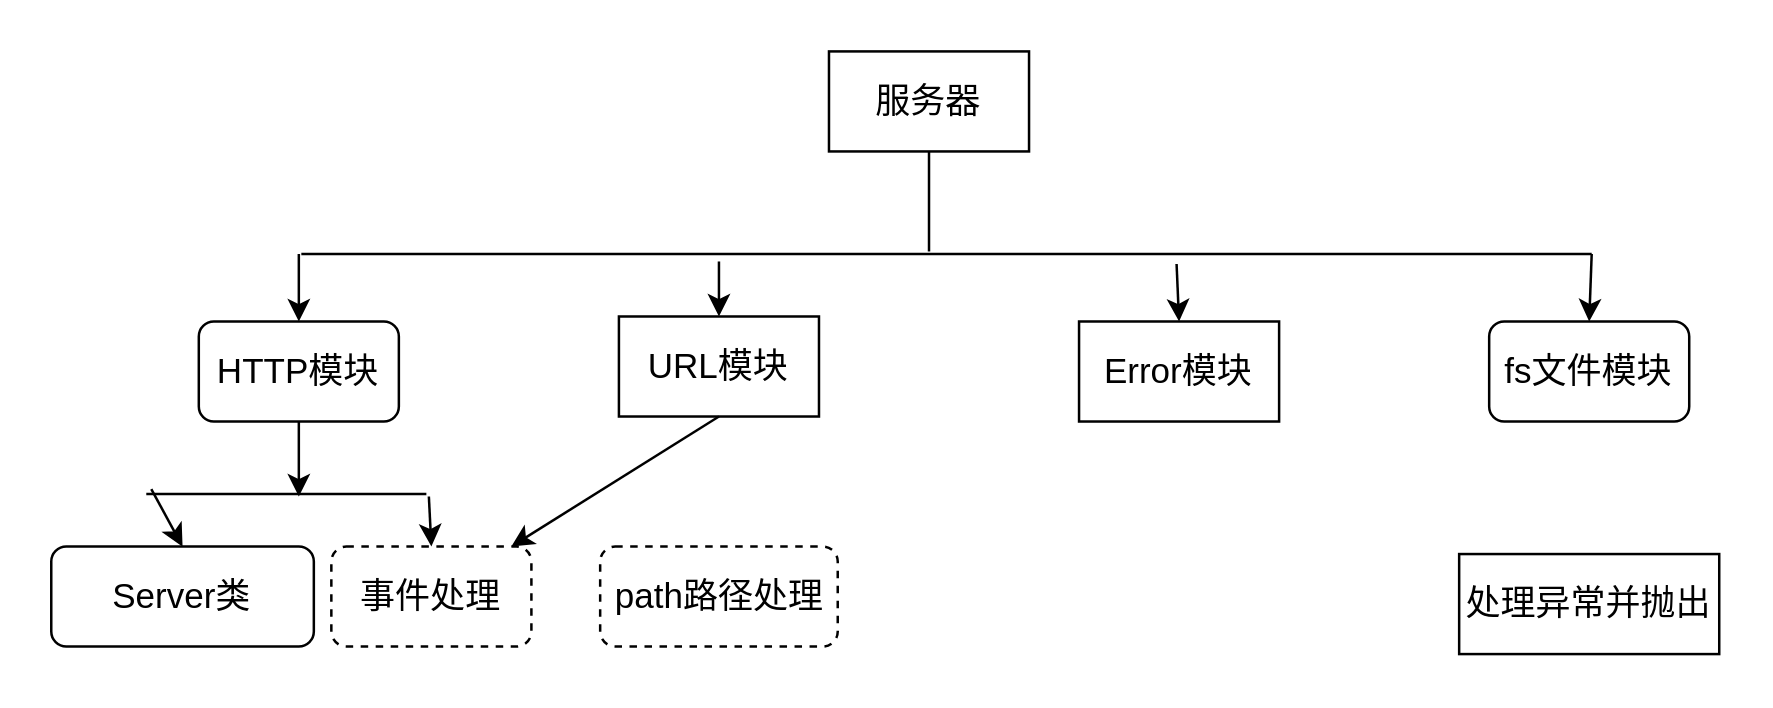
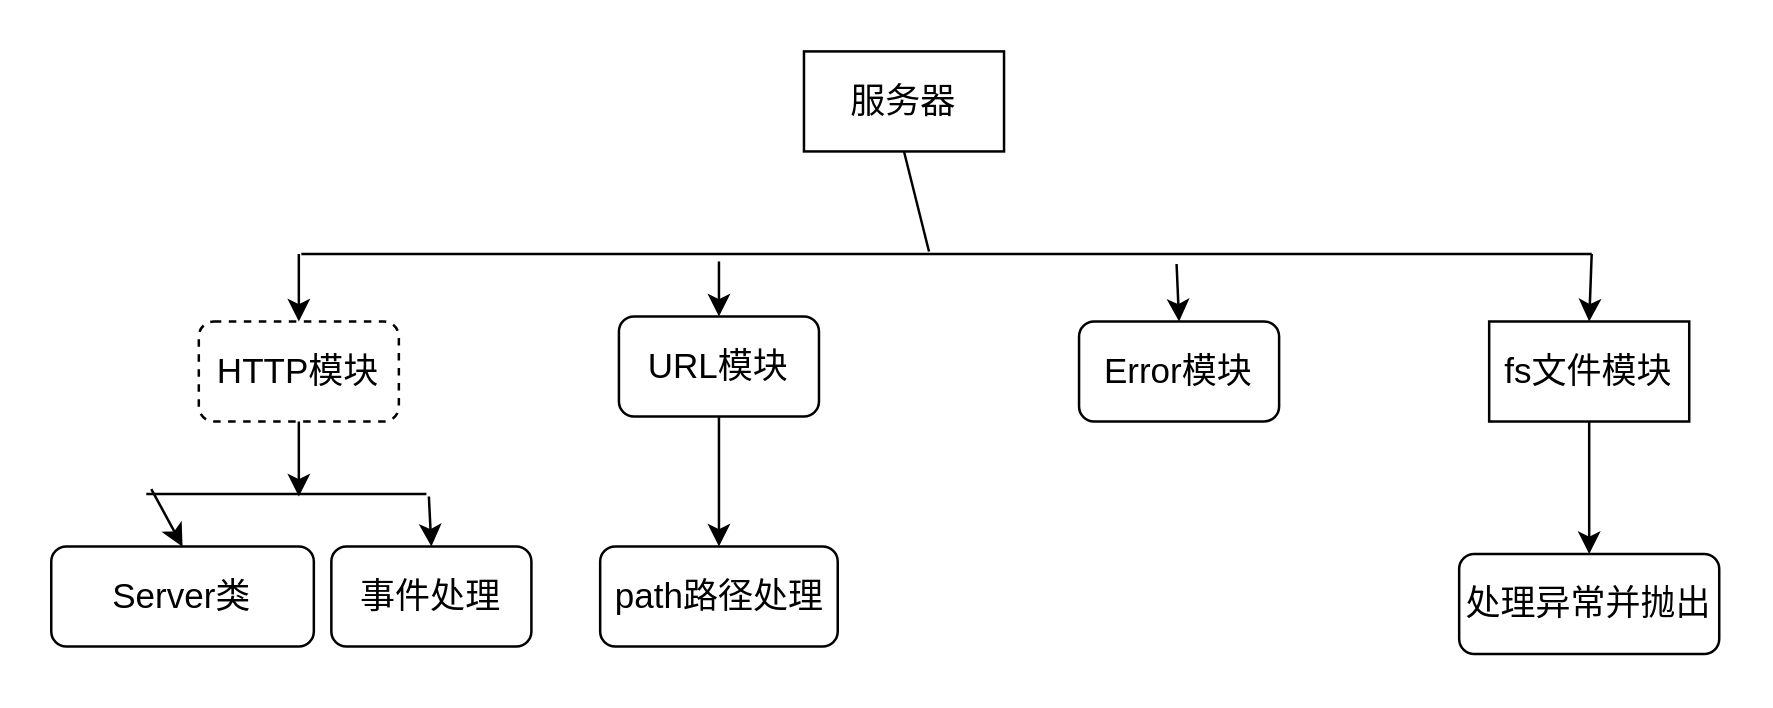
- <mxCell id="2" value="&lt;font color=&quot;#000000&quot; style=&quot;font-size: 14px&quot;&gt;服务器&lt;/font&gt;" style="rounded=0;whiteSpace=wrap;html=1;fillColor=none;strokeColor=#000000;" vertex="1" parent="1"><mxGeometry x="331" y="20" width="80" height="40" as="geometry" /></mxCell>
+ <mxCell id="2" value="&lt;font color=&quot;#000000&quot; style=&quot;font-size: 14px&quot;&gt;服务器&lt;/font&gt;" style="rounded=0;whiteSpace=wrap;html=1;fillColor=none;strokeColor=#000000;" vertex="1" parent="1"><mxGeometry x="321" y="20" width="80" height="40" as="geometry" /></mxCell>
- <mxCell id="4" value="&lt;font color=&quot;#000000&quot; style=&quot;font-size: 14px&quot;&gt;URL模块&lt;/font&gt;" style="whiteSpace=wrap;html=1;strokeColor=#000000;fillColor=none;rounded=0;" vertex="1" parent="1"><mxGeometry x="247" y="126" width="80" height="40" as="geometry" /></mxCell>
+ <mxCell id="4" value="&lt;font color=&quot;#000000&quot; style=&quot;font-size: 14px&quot;&gt;URL模块&lt;/font&gt;" style="rounded=1;whiteSpace=wrap;html=1;strokeColor=#000000;fillColor=none;" vertex="1" parent="1"><mxGeometry x="247" y="126" width="80" height="40" as="geometry" /></mxCell>
- <mxCell id="7" value="&lt;font color=&quot;#000000&quot; style=&quot;font-size: 14px&quot;&gt;HTTP模块&lt;/font&gt;" style="rounded=1;whiteSpace=wrap;html=1;strokeColor=#000000;fillColor=none;" vertex="1" parent="1"><mxGeometry x="79" y="128" width="80" height="40" as="geometry" /></mxCell>
+ <mxCell id="7" value="&lt;font color=&quot;#000000&quot; style=&quot;font-size: 14px&quot;&gt;HTTP模块&lt;/font&gt;" style="rounded=1;whiteSpace=wrap;html=1;strokeColor=#000000;fillColor=none;dashed=1;" vertex="1" parent="1"><mxGeometry x="79" y="128" width="80" height="40" as="geometry" /></mxCell>
- <mxCell id="5" value="&lt;font color=&quot;#000000&quot; style=&quot;font-size: 14px&quot;&gt;Error模块&lt;/font&gt;" style="whiteSpace=wrap;html=1;strokeColor=#000000;fillColor=none;rounded=0;" vertex="1" parent="1"><mxGeometry x="431" y="128" width="80" height="40" as="geometry" /></mxCell>
+ <mxCell id="5" value="&lt;font color=&quot;#000000&quot; style=&quot;font-size: 14px&quot;&gt;Error模块&lt;/font&gt;" style="rounded=1;whiteSpace=wrap;html=1;strokeColor=#000000;fillColor=none;" vertex="1" parent="1"><mxGeometry x="431" y="128" width="80" height="40" as="geometry" /></mxCell>
- <mxCell id="6" value="&lt;font style=&quot;font-size: 14px&quot; color=&quot;#000000&quot;&gt;fs文件模块&lt;/font&gt;" style="rounded=1;whiteSpace=wrap;html=1;strokeColor=#000000;fillColor=none;" vertex="1" parent="1"><mxGeometry x="595" y="128" width="80" height="40" as="geometry" /></mxCell>
+ <mxCell id="6" value="&lt;font style=&quot;font-size: 14px&quot; color=&quot;#000000&quot;&gt;fs文件模块&lt;/font&gt;" style="whiteSpace=wrap;html=1;strokeColor=#000000;fillColor=none;rounded=0;" vertex="1" parent="1"><mxGeometry x="595" y="128" width="80" height="40" as="geometry" /></mxCell>
- <mxCell id="21" value="" style="endArrow=classic;html=1;strokeColor=#000000;fontSize=14;fontColor=#000000;exitX=0.5;exitY=1;exitDx=0;exitDy=0;" edge="1" parent="1" source="4" target="8"><mxGeometry width="50" height="50" relative="1" as="geometry"><mxPoint x="361" y="231" as="sourcePoint" /><mxPoint x="411" y="181" as="targetPoint" /></mxGeometry></mxCell>
+ <mxCell id="21" value="" style="endArrow=classic;html=1;strokeColor=#000000;fontSize=14;fontColor=#000000;exitX=0.5;exitY=1;exitDx=0;exitDy=0;entryX=0.5;entryY=0;entryDx=0;entryDy=0;" edge="1" parent="1" source="4" target="9"><mxGeometry width="50" height="50" relative="1" as="geometry"><mxPoint x="361" y="231" as="sourcePoint" /><mxPoint x="411" y="181" as="targetPoint" /></mxGeometry></mxCell>
+ <mxCell id="22" value="" style="endArrow=classic;html=1;strokeColor=#000000;fontSize=14;fontColor=#000000;exitX=0.5;exitY=1;exitDx=0;exitDy=0;entryX=0.5;entryY=0;entryDx=0;entryDy=0;" edge="1" parent="1" source="6" target="10"><mxGeometry width="50" height="50" relative="1" as="geometry"><mxPoint x="338" y="236" as="sourcePoint" /><mxPoint x="705" y="322" as="targetPoint" /></mxGeometry></mxCell>
- <mxCell id="8" value="事件处理" style="rounded=1;whiteSpace=wrap;html=1;strokeColor=#000000;fillColor=none;fontSize=14;fontColor=#000000;dashed=1;" vertex="1" parent="1"><mxGeometry x="132" y="218" width="80" height="40" as="geometry" /></mxCell>
+ <mxCell id="8" value="事件处理" style="rounded=1;whiteSpace=wrap;html=1;strokeColor=#000000;fillColor=none;fontSize=14;fontColor=#000000;" vertex="1" parent="1"><mxGeometry x="132" y="218" width="80" height="40" as="geometry" /></mxCell>
- <mxCell id="9" value="path路径处理" style="rounded=1;whiteSpace=wrap;html=1;strokeColor=#000000;fillColor=none;fontSize=14;fontColor=#000000;dashed=1;" vertex="1" parent="1"><mxGeometry x="239.5" y="218" width="95" height="40" as="geometry" /></mxCell>
+ <mxCell id="9" value="path路径处理" style="rounded=1;whiteSpace=wrap;html=1;strokeColor=#000000;fillColor=none;fontSize=14;fontColor=#000000;" vertex="1" parent="1"><mxGeometry x="239.5" y="218" width="95" height="40" as="geometry" /></mxCell>
- <mxCell id="10" value="处理异常并抛出" style="whiteSpace=wrap;html=1;strokeColor=#000000;fillColor=none;fontSize=14;fontColor=#000000;rounded=0;" vertex="1" parent="1"><mxGeometry x="583" y="221" width="104" height="40" as="geometry" /></mxCell>
+ <mxCell id="10" value="处理异常并抛出" style="rounded=1;whiteSpace=wrap;html=1;strokeColor=#000000;fillColor=none;fontSize=14;fontColor=#000000;" vertex="1" parent="1"><mxGeometry x="583" y="221" width="104" height="40" as="geometry" /></mxCell>
